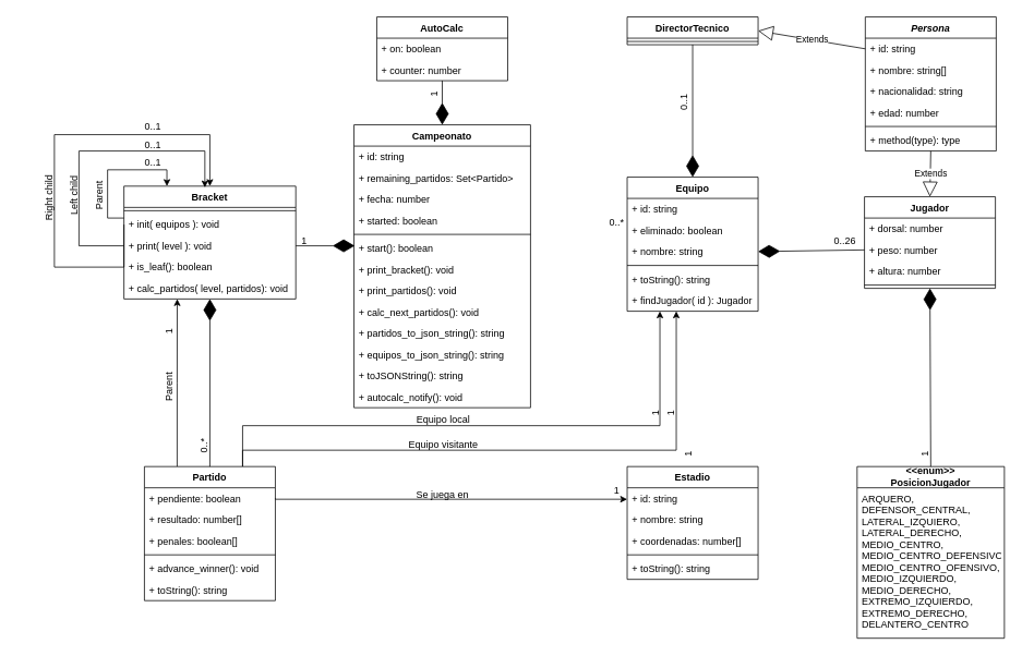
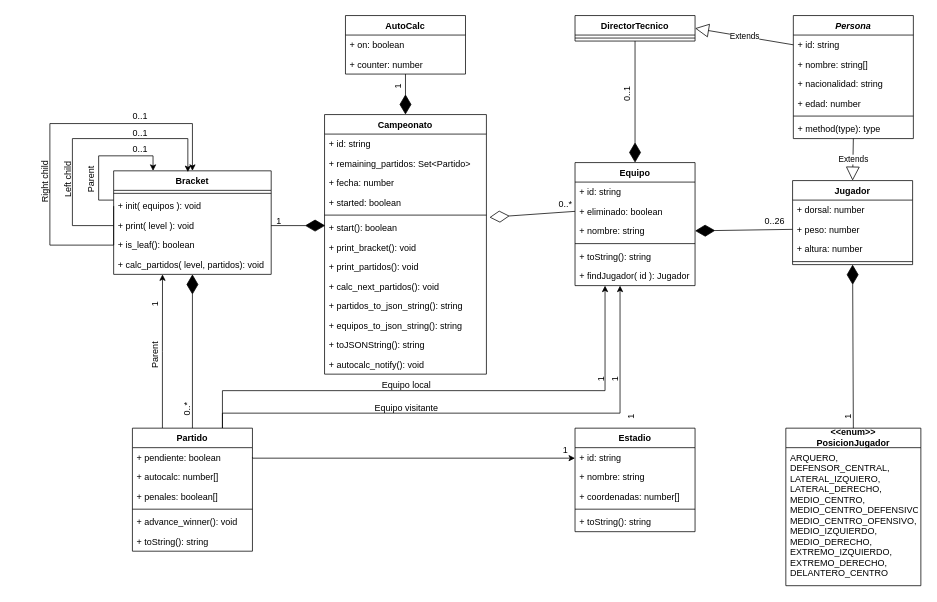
+ <mxCell id="23" value="" style="endArrow=diamondThin;endFill=0;endSize=24;html=1;rounded=0;exitX=0;exitY=0.5;exitDx=0;exitDy=0;entryX=1.019;entryY=-0.038;entryDx=0;entryDy=0;entryPerimeter=0;" parent="1" source="18" target="8" edge="1"><mxGeometry width="160" relative="1" as="geometry"><mxPoint x="506" y="500" as="sourcePoint" /><mxPoint x="628" y="365" as="targetPoint" /></mxGeometry></mxCell>
- <mxCell id="76" value="Se juega en" style="text;html=1;align=center;verticalAlign=middle;resizable=0;points=[];autosize=1;strokeColor=none;fillColor=none;" parent="1" vertex="1"><mxGeometry x="494.5" y="590" width="90" height="30" as="geometry" /></mxCell>
- <mxCell id="69" value="+ resultado: number[]" style="text;strokeColor=none;fillColor=none;align=left;verticalAlign=top;spacingLeft=4;spacingRight=4;overflow=hidden;rotatable=0;points=[[0,0.5],[1,0.5]];portConstraint=eastwest;" parent="67" vertex="1"><mxGeometry y="52" width="160" height="26" as="geometry" /></mxCell>
+ <mxCell id="69" value="+ autocalc: number[]" style="text;strokeColor=none;fillColor=none;align=left;verticalAlign=top;spacingLeft=4;spacingRight=4;overflow=hidden;rotatable=0;points=[[0,0.5],[1,0.5]];portConstraint=eastwest;" parent="67" vertex="1"><mxGeometry y="52" width="160" height="26" as="geometry" /></mxCell>
